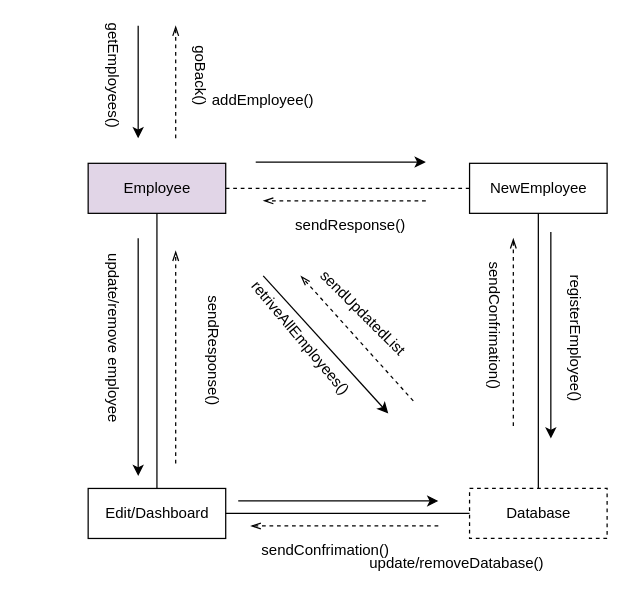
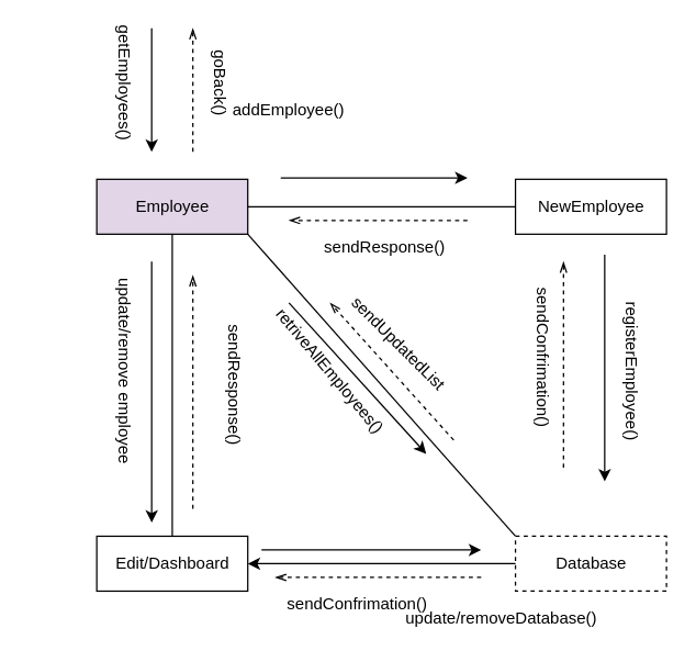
- <mxCell id="6" value="" style="endArrow=none;html=1;exitX=0;exitY=0.5;exitDx=0;exitDy=0;entryX=1;entryY=0.5;entryDx=0;entryDy=0;dashed=1;" edge="1" parent="1" source="3" target="2"><mxGeometry width="50" height="50" relative="1" as="geometry"><mxPoint x="135" y="60" as="sourcePoint" /><mxPoint x="135" y="140" as="targetPoint" /></mxGeometry></mxCell>
+ <mxCell id="6" value="" style="endArrow=none;html=1;exitX=0;exitY=0.5;exitDx=0;exitDy=0;entryX=1;entryY=0.5;entryDx=0;entryDy=0;" edge="1" parent="1" source="3" target="2"><mxGeometry width="50" height="50" relative="1" as="geometry"><mxPoint x="135" y="60" as="sourcePoint" /><mxPoint x="135" y="140" as="targetPoint" /></mxGeometry></mxCell>
+ <mxCell id="20" value="" style="endArrow=none;html=1;exitX=0;exitY=0;exitDx=0;exitDy=0;entryX=1;entryY=1;entryDx=0;entryDy=0;" edge="1" parent="1" source="4" target="2"><mxGeometry width="50" height="50" relative="1" as="geometry"><mxPoint x="340" y="160" as="sourcePoint" /><mxPoint x="190" y="160" as="targetPoint" /></mxGeometry></mxCell>
- <mxCell id="7" value="" style="endArrow=none;html=1;entryX=0.5;entryY=1;entryDx=0;entryDy=0;exitX=0.5;exitY=0;exitDx=0;exitDy=0;" edge="1" parent="1" source="4" target="3"><mxGeometry width="50" height="50" relative="1" as="geometry"><mxPoint x="180" y="260" as="sourcePoint" /><mxPoint x="230" y="210" as="targetPoint" /></mxGeometry></mxCell>
- <mxCell id="8" value="" style="endArrow=none;html=1;exitX=0;exitY=0.5;exitDx=0;exitDy=0;entryX=1;entryY=0.5;entryDx=0;entryDy=0;" edge="1" parent="1" source="4" target="5"><mxGeometry width="50" height="50" relative="1" as="geometry"><mxPoint x="330" y="160" as="sourcePoint" /><mxPoint x="190" y="160" as="targetPoint" /></mxGeometry></mxCell>
+ <mxCell id="8" value="" style="endArrow=classic;html=1;exitX=0;exitY=0.5;exitDx=0;exitDy=0;entryX=1;entryY=0.5;entryDx=0;entryDy=0;" edge="1" parent="1" source="4" target="5"><mxGeometry width="50" height="50" relative="1" as="geometry"><mxPoint x="330" y="160" as="sourcePoint" /><mxPoint x="190" y="160" as="targetPoint" /></mxGeometry></mxCell>
